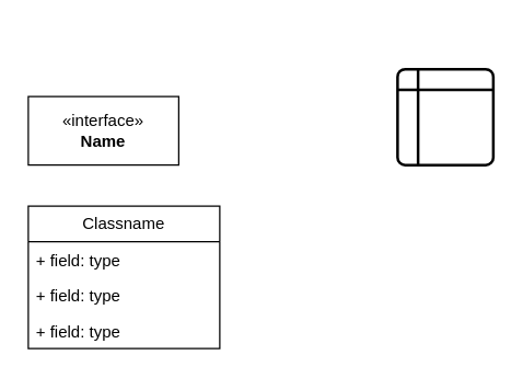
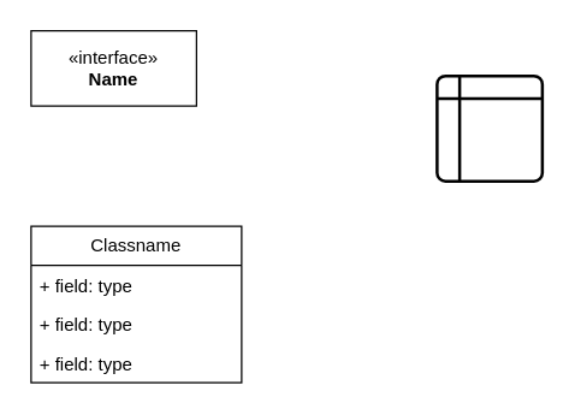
- <mxCell id="2" value="&amp;laquo;interface&amp;raquo;&lt;br&gt;&lt;b&gt;Name&lt;/b&gt;" style="html=1;whiteSpace=wrap;" vertex="1" parent="1"><mxGeometry x="20" y="70" width="110" height="50" as="geometry" /></mxCell>
+ <mxCell id="2" value="&amp;laquo;interface&amp;raquo;&lt;br&gt;&lt;b&gt;Name&lt;/b&gt;" style="html=1;whiteSpace=wrap;" vertex="1" parent="1"><mxGeometry x="20" y="20" width="110" height="50" as="geometry" /></mxCell>
